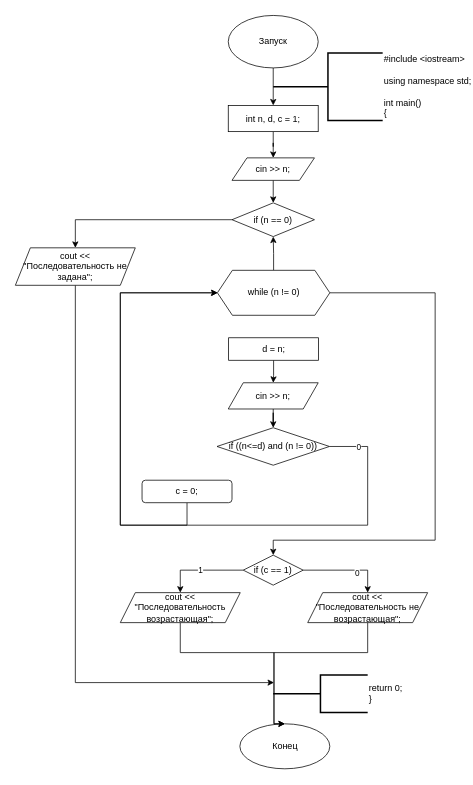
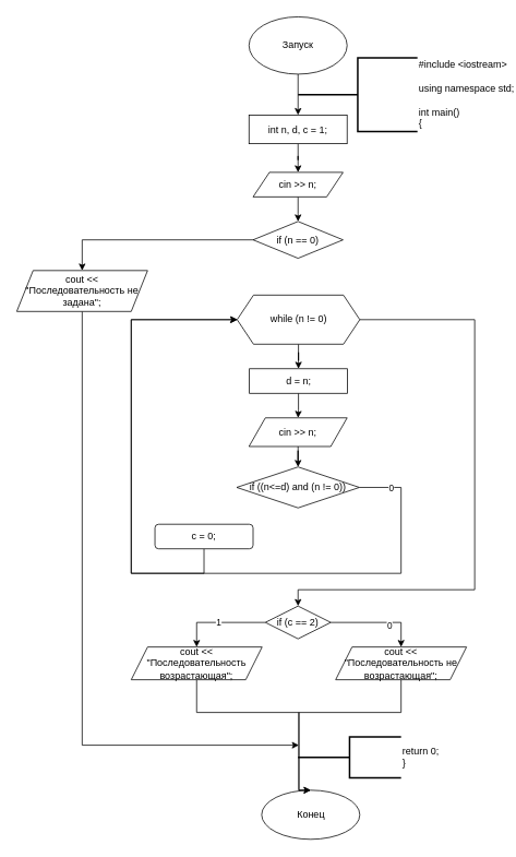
- <mxCell id="8" value="" style="edgeStyle=orthogonalEdgeStyle;rounded=0;orthogonalLoop=1;jettySize=auto;html=1;" parent="1" source="10" target="21" edge="1"><mxGeometry relative="1" as="geometry"><mxPoint x="365" y="470" as="targetPoint" /></mxGeometry></mxCell>
+ <mxCell id="8" value="" style="edgeStyle=orthogonalEdgeStyle;rounded=0;orthogonalLoop=1;jettySize=auto;html=1;" parent="1" source="10" target="24" edge="1"><mxGeometry relative="1" as="geometry"><mxPoint x="365" y="470" as="targetPoint" /></mxGeometry></mxCell>
- <mxCell id="31" value="if (c == 1)" style="rhombus;whiteSpace=wrap;html=1;" vertex="1" parent="1"><mxGeometry x="324" y="740" width="80" height="40" as="geometry" /></mxCell>
+ <mxCell id="31" value="if (c == 2)" style="rhombus;whiteSpace=wrap;html=1;" vertex="1" parent="1"><mxGeometry x="324" y="740" width="80" height="40" as="geometry" /></mxCell>
